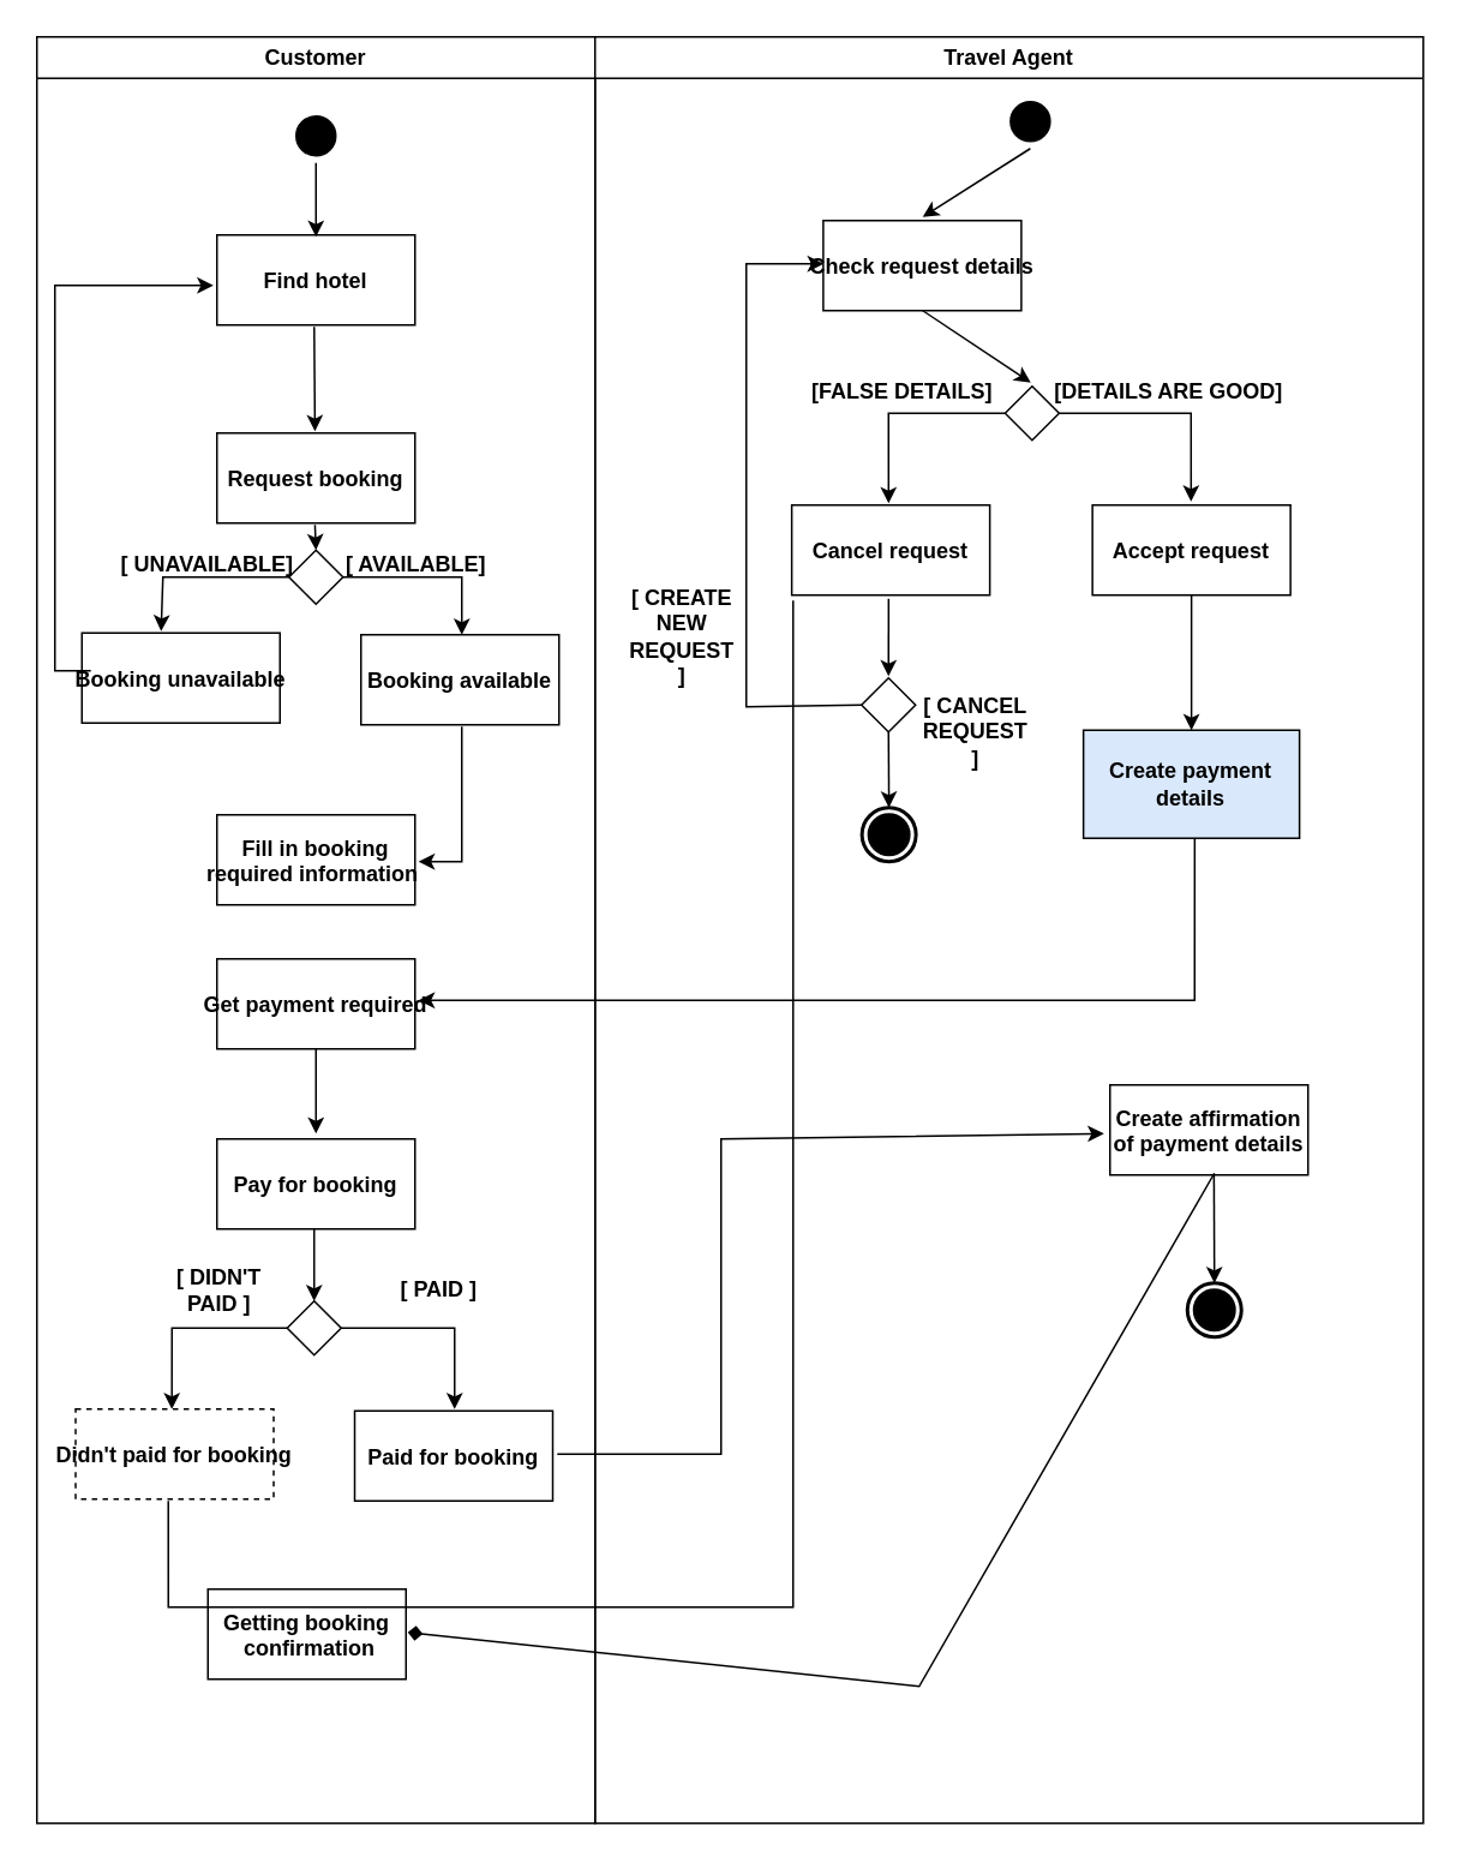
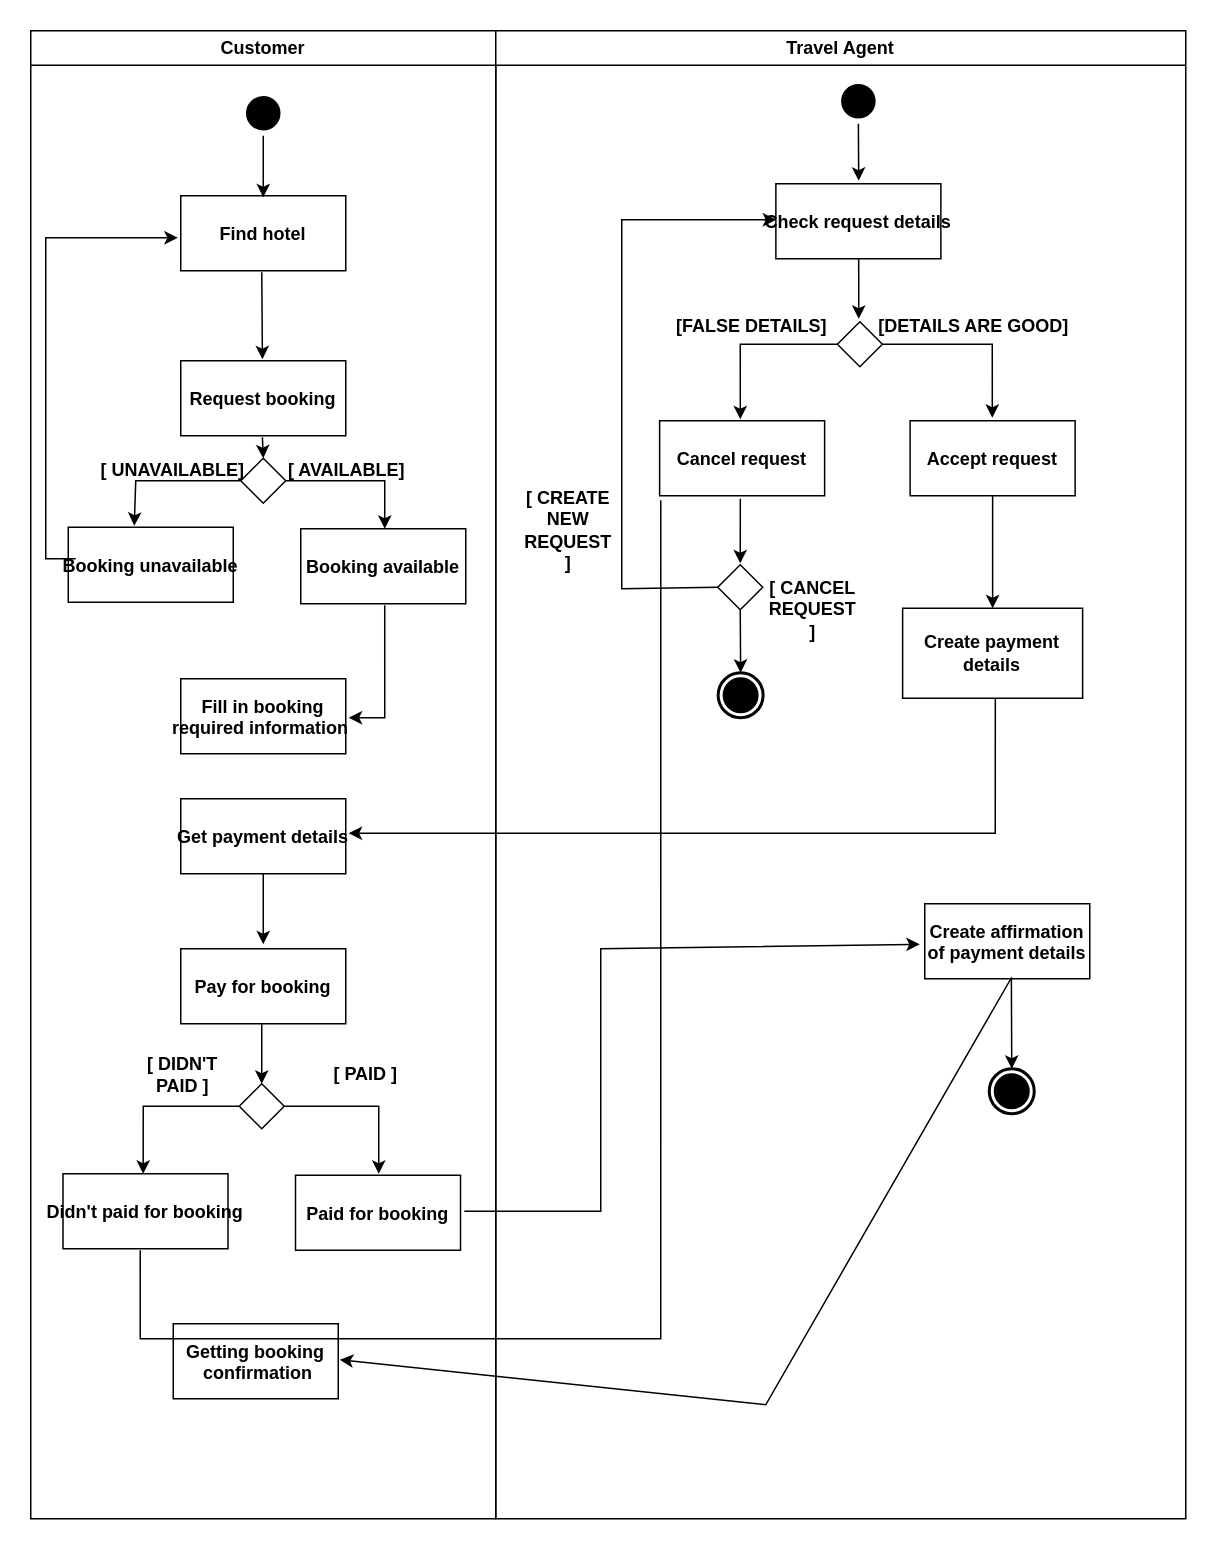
- <mxCell id="33" value="Check request details" style="fontStyle=1" parent="31" vertex="1"><mxGeometry x="126.75" y="102" width="110" height="50" as="geometry" /></mxCell>
+ <mxCell id="33" value="Check request details" style="fontStyle=1" parent="31" vertex="1"><mxGeometry x="186.75" y="102" width="110" height="50" as="geometry" /></mxCell>
- <mxCell id="41" value="Create payment details" style="whiteSpace=wrap;html=1;fontStyle=1;fillColor=#dae8fc;" vertex="1" parent="31"><mxGeometry x="271.25" y="385" width="120" height="60" as="geometry" /></mxCell>
+ <mxCell id="41" value="Create payment details" style="whiteSpace=wrap;html=1;fontStyle=1" vertex="1" parent="31"><mxGeometry x="271.25" y="385" width="120" height="60" as="geometry" /></mxCell>
- <mxCell id="20" value="Get payment required" style="fontStyle=1" vertex="1" parent="2"><mxGeometry x="100" y="512" width="110" height="50" as="geometry" /></mxCell>
+ <mxCell id="20" value="Get payment details" style="fontStyle=1" vertex="1" parent="2"><mxGeometry x="100" y="512" width="110" height="50" as="geometry" /></mxCell>
- <mxCell id="24" value="Didn't paid for booking" style="fontStyle=1;dashed=1;" vertex="1" parent="2"><mxGeometry x="21.5" y="762" width="110" height="50" as="geometry" /></mxCell>
+ <mxCell id="24" value="Didn't paid for booking" style="fontStyle=1" vertex="1" parent="2"><mxGeometry x="21.5" y="762" width="110" height="50" as="geometry" /></mxCell>
- <mxCell id="58" value="" style="endArrow=diamond;html=1;rounded=0;exitX=0.527;exitY=0.98;exitDx=0;exitDy=0;exitPerimeter=0;entryX=1.009;entryY=0.48;entryDx=0;entryDy=0;entryPerimeter=0;" edge="1" parent="1" source="50" target="28"><mxGeometry width="50" height="50" relative="1" as="geometry"><mxPoint x="470" y="742" as="sourcePoint" /><mxPoint x="520" y="692" as="targetPoint" /><Array as="points"><mxPoint x="510" y="936" /></Array></mxGeometry></mxCell>
+ <mxCell id="58" value="" style="endArrow=classic;html=1;rounded=0;exitX=0.527;exitY=0.98;exitDx=0;exitDy=0;exitPerimeter=0;entryX=1.009;entryY=0.48;entryDx=0;entryDy=0;entryPerimeter=0;" edge="1" parent="1" source="50" target="28"><mxGeometry width="50" height="50" relative="1" as="geometry"><mxPoint x="470" y="742" as="sourcePoint" /><mxPoint x="520" y="692" as="targetPoint" /><Array as="points"><mxPoint x="510" y="936" /></Array></mxGeometry></mxCell>
